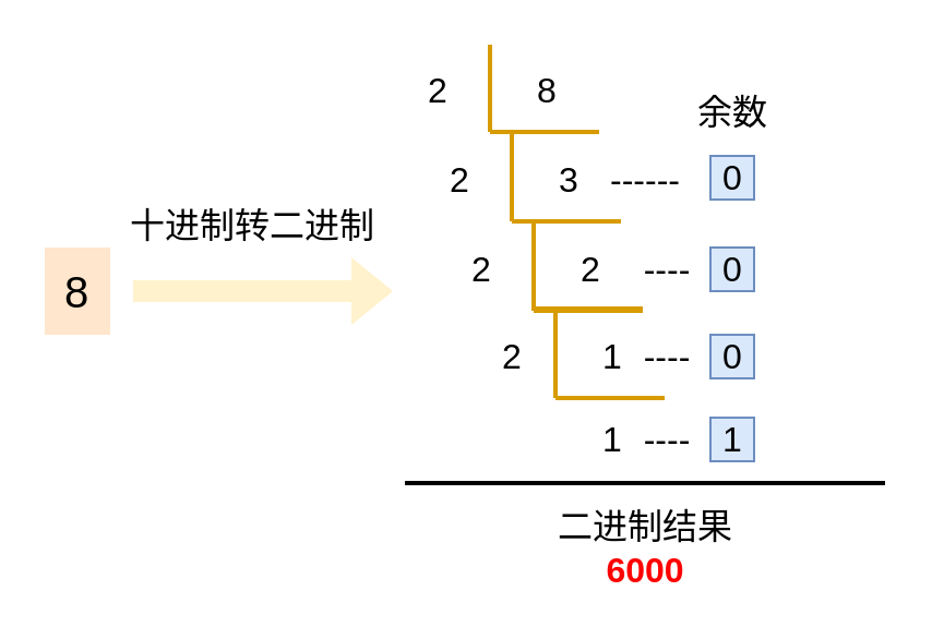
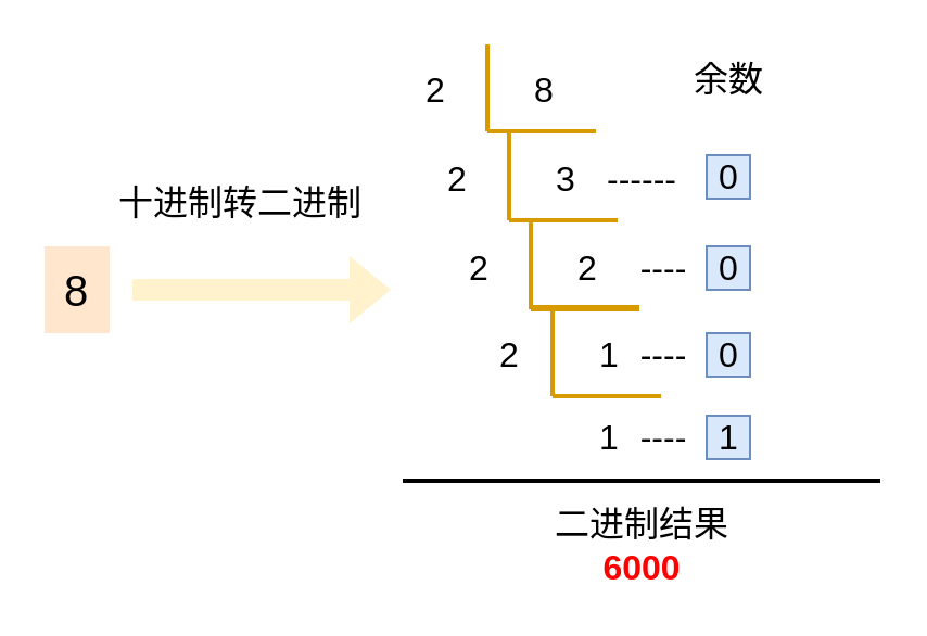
- <mxCell id="27" value="余数" style="text;html=1;align=center;verticalAlign=middle;resizable=0;points=[];autosize=1;fontSize=16;" parent="1" vertex="1"><mxGeometry x="310" y="41" width="50" height="20" as="geometry" /></mxCell>
+ <mxCell id="27" value="余数" style="text;html=1;align=center;verticalAlign=middle;resizable=0;points=[];autosize=1;fontSize=16;" parent="1" vertex="1"><mxGeometry x="310" y="26" width="50" height="20" as="geometry" /></mxCell>
- <mxCell id="35" value="十进制转二进制" style="text;html=1;align=center;verticalAlign=middle;resizable=0;points=[];autosize=1;fontSize=16;" parent="1" vertex="1"><mxGeometry x="50" y="93" width="130" height="20" as="geometry" /></mxCell>
+ <mxCell id="35" value="十进制转二进制" style="text;html=1;align=center;verticalAlign=middle;resizable=0;points=[];autosize=1;fontSize=16;" parent="1" vertex="1"><mxGeometry x="45" y="83" width="130" height="20" as="geometry" /></mxCell>
